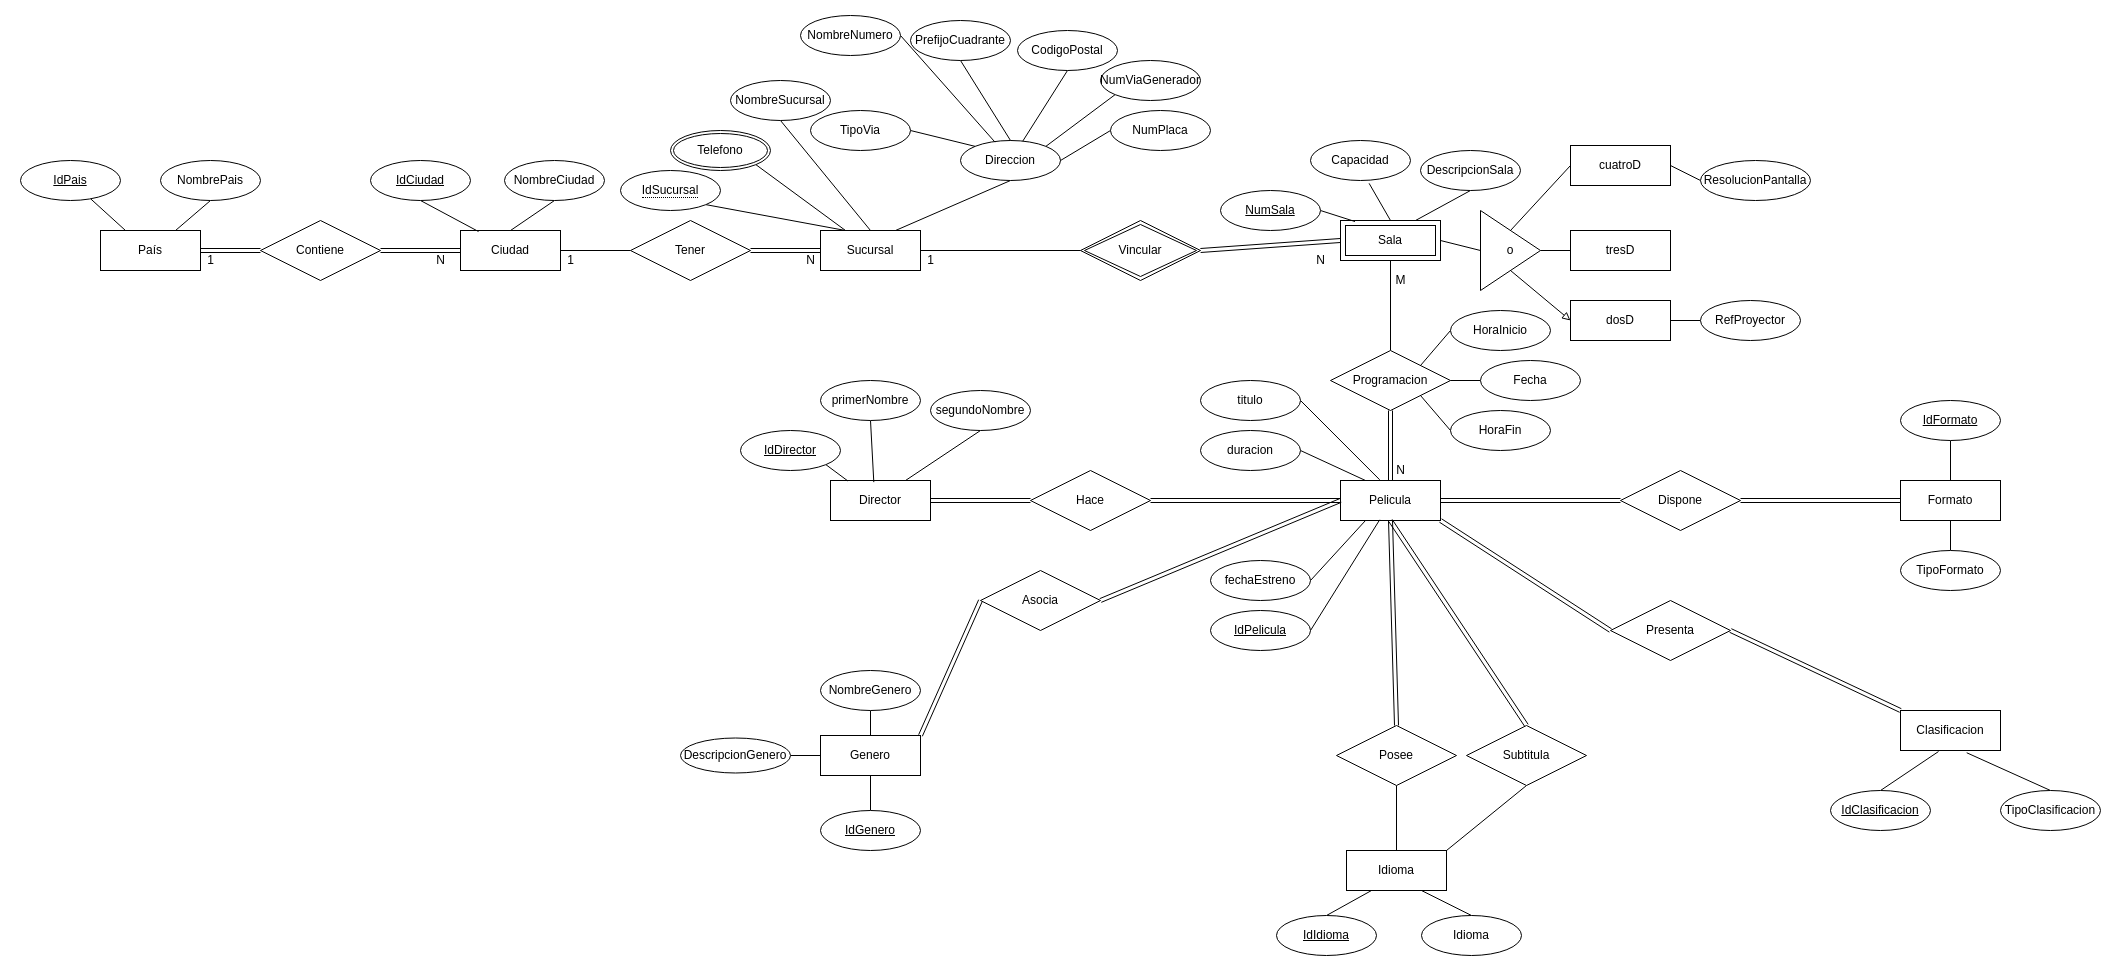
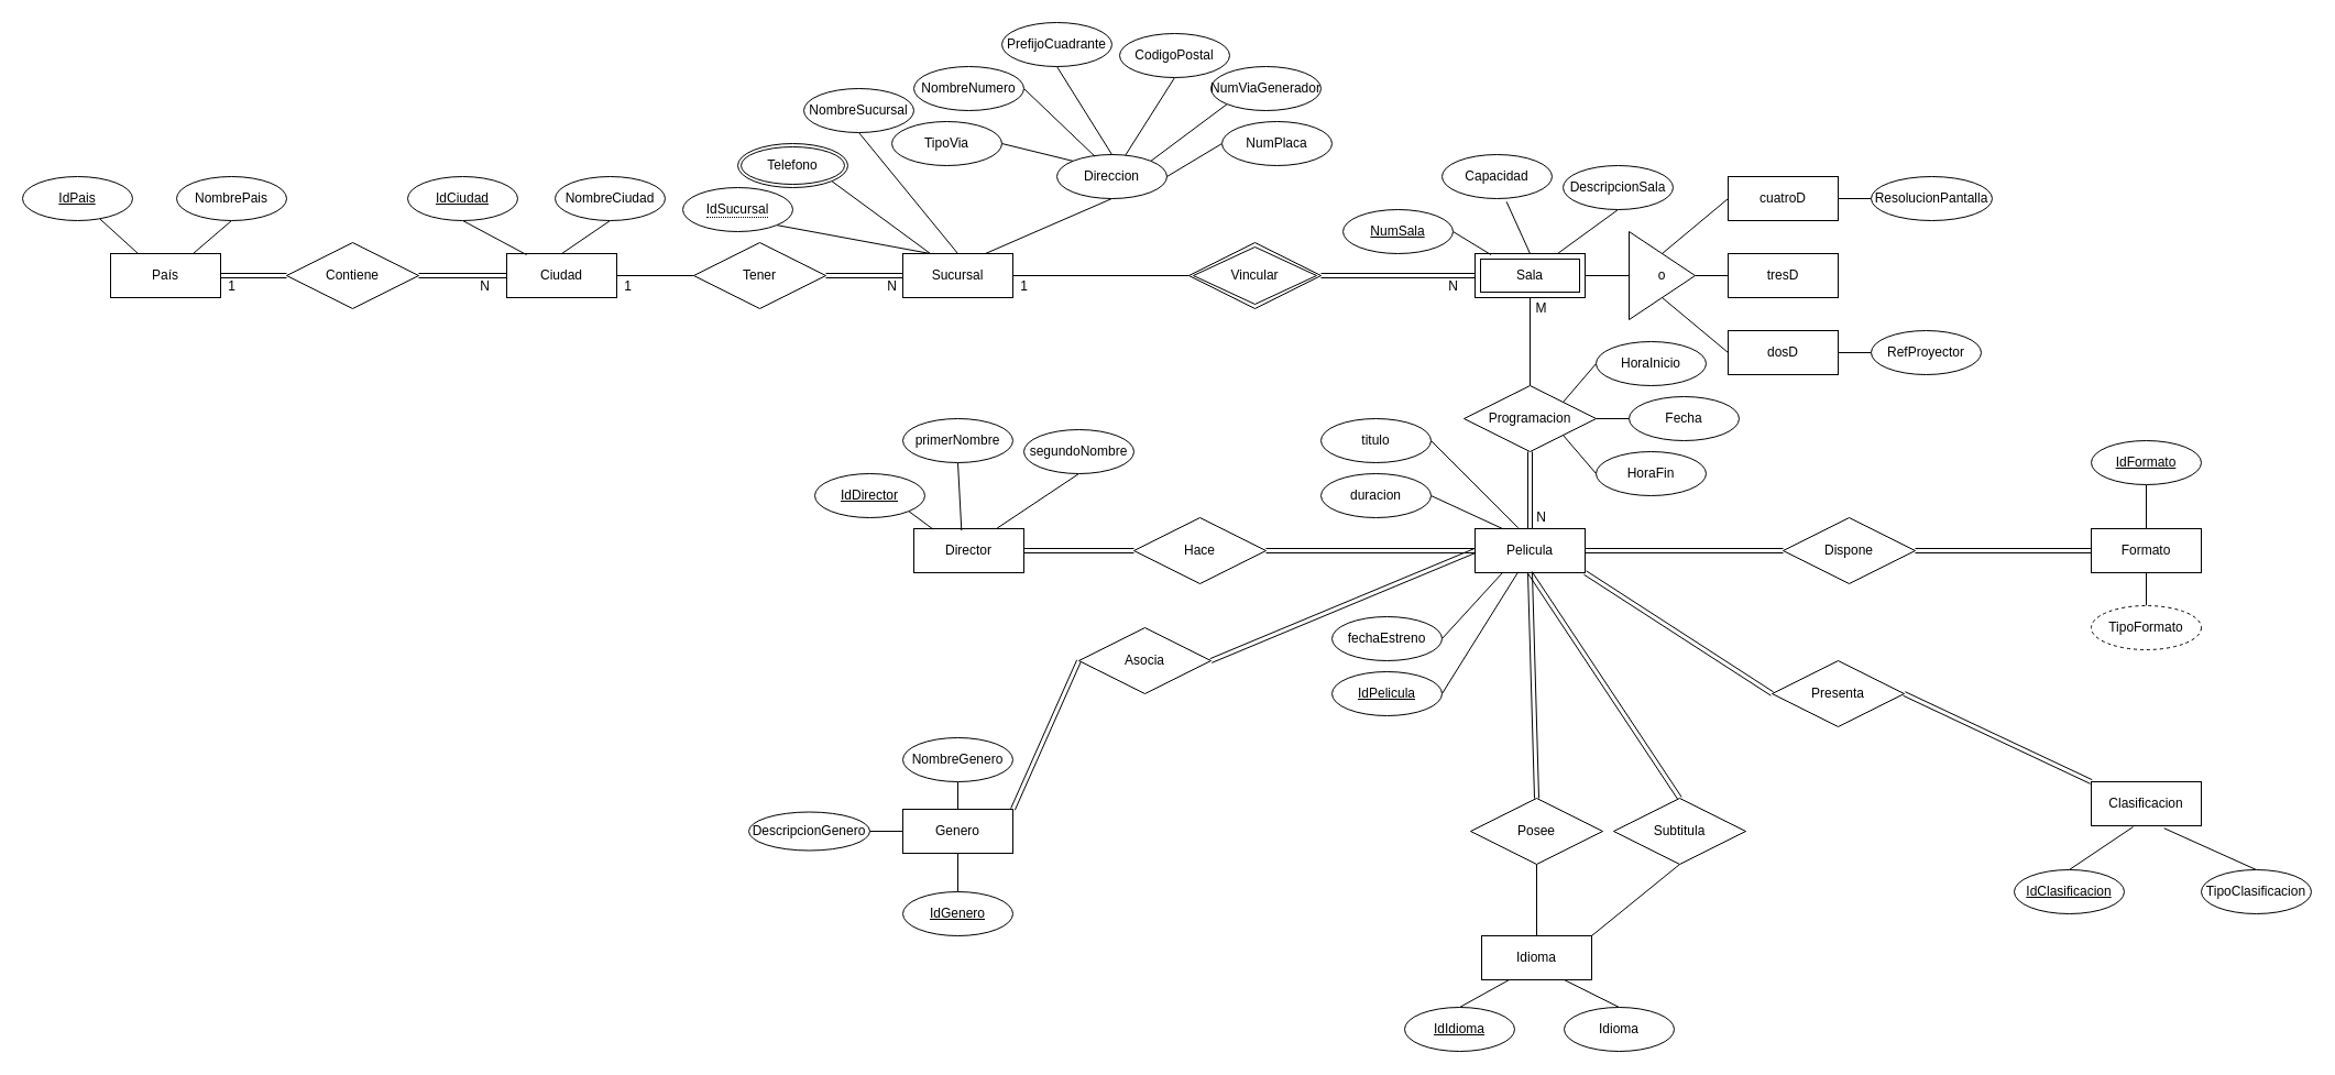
- <mxCell id="48" value="NombreNumero" style="ellipse;whiteSpace=wrap;html=1;align=center;" vertex="1" parent="1"><mxGeometry x="800" y="15" width="100" height="40" as="geometry" /></mxCell>
+ <mxCell id="48" value="NombreNumero" style="ellipse;whiteSpace=wrap;html=1;align=center;" vertex="1" parent="1"><mxGeometry x="830" y="60" width="100" height="40" as="geometry" /></mxCell>
- <mxCell id="63" value="cuatroD" style="whiteSpace=wrap;html=1;align=center;" vertex="1" parent="1"><mxGeometry x="1570" y="145" width="100" height="40" as="geometry" /></mxCell>
+ <mxCell id="63" value="cuatroD" style="whiteSpace=wrap;html=1;align=center;" vertex="1" parent="1"><mxGeometry x="1570" y="160" width="100" height="40" as="geometry" /></mxCell>
- <mxCell id="35" value="Sala" style="shape=ext;margin=3;double=1;whiteSpace=wrap;html=1;align=center;" vertex="1" parent="1"><mxGeometry x="1340" y="220" width="100" height="40" as="geometry" /></mxCell>
+ <mxCell id="35" value="Sala" style="shape=ext;margin=3;double=1;whiteSpace=wrap;html=1;align=center;" vertex="1" parent="1"><mxGeometry x="1340" y="230" width="100" height="40" as="geometry" /></mxCell>
- <mxCell id="68" style="edgeStyle=none;rounded=0;orthogonalLoop=1;jettySize=auto;html=1;exitX=0.5;exitY=1;exitDx=0;exitDy=0;entryX=0;entryY=0.5;entryDx=0;entryDy=0;startArrow=none;startFill=0;endArrow=block;endFill=0;" edge="1" parent="1" source="69" target="65"><mxGeometry relative="1" as="geometry" /></mxCell>
+ <mxCell id="68" style="edgeStyle=none;rounded=0;orthogonalLoop=1;jettySize=auto;html=1;exitX=0.5;exitY=1;exitDx=0;exitDy=0;entryX=0;entryY=0.5;entryDx=0;entryDy=0;startArrow=none;startFill=0;endArrow=none;endFill=0;" edge="1" parent="1" source="69" target="65"><mxGeometry relative="1" as="geometry" /></mxCell>
- <mxCell id="107" value="TipoFormato" style="ellipse;whiteSpace=wrap;html=1;align=center;" vertex="1" parent="1"><mxGeometry x="1900" y="550" width="100" height="40" as="geometry" /></mxCell>
+ <mxCell id="107" value="TipoFormato" style="ellipse;whiteSpace=wrap;html=1;align=center;dashed=1;" vertex="1" parent="1"><mxGeometry x="1900" y="550" width="100" height="40" as="geometry" /></mxCell>
